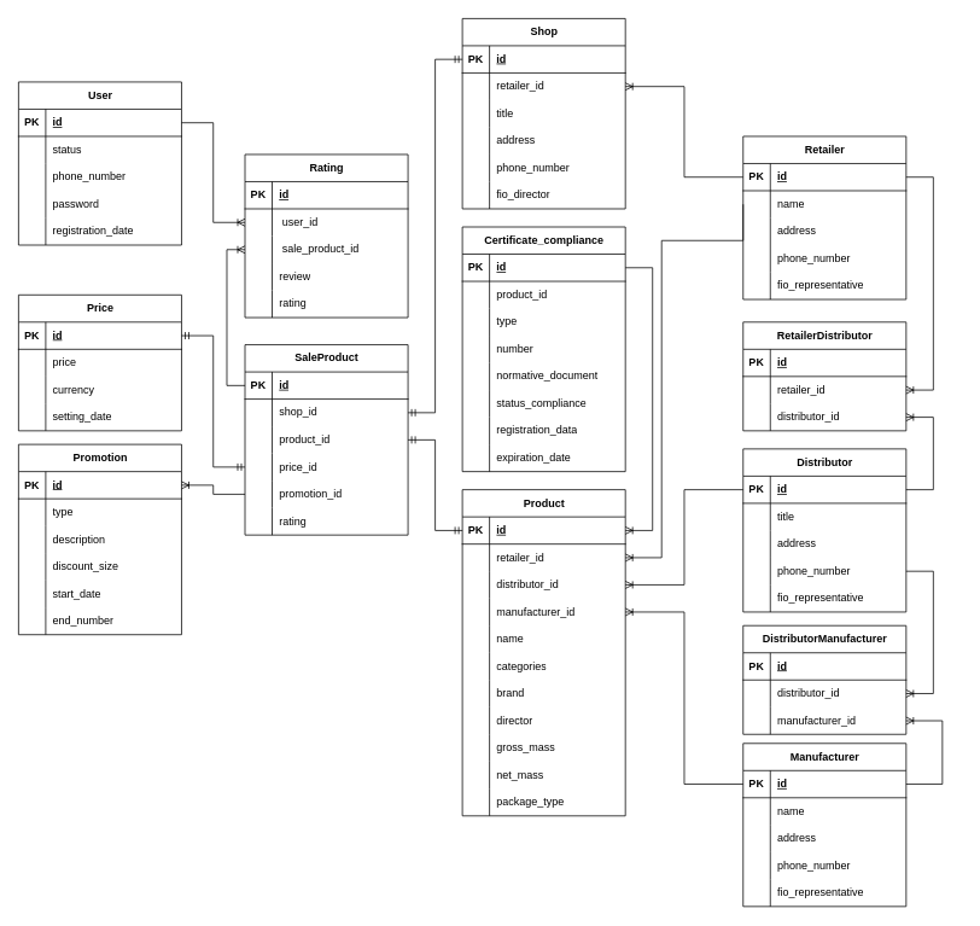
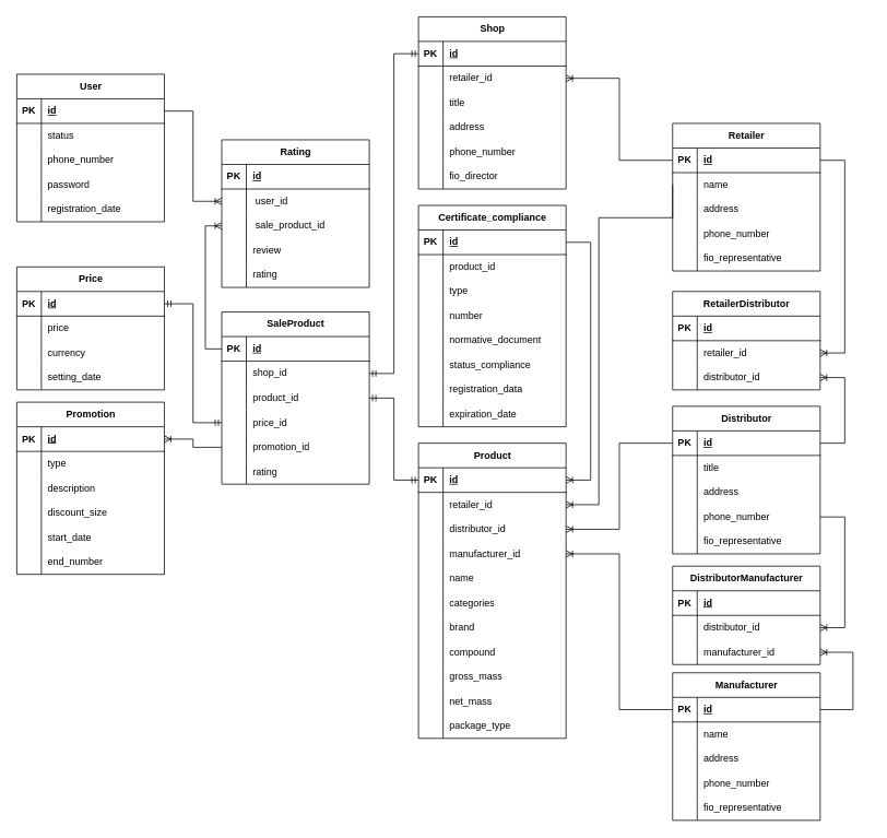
- <mxCell id="26" value="director" style="shape=partialRectangle;connectable=0;fillColor=none;top=0;left=0;bottom=0;right=0;align=left;spacingLeft=6;overflow=hidden;whiteSpace=wrap;html=1;" parent="24" vertex="1"><mxGeometry x="30" width="150" height="30" as="geometry"><mxRectangle width="150" height="30" as="alternateBounds" /></mxGeometry></mxCell>
+ <mxCell id="26" value="compound" style="shape=partialRectangle;connectable=0;fillColor=none;top=0;left=0;bottom=0;right=0;align=left;spacingLeft=6;overflow=hidden;whiteSpace=wrap;html=1;" parent="24" vertex="1"><mxGeometry x="30" width="150" height="30" as="geometry"><mxRectangle width="150" height="30" as="alternateBounds" /></mxGeometry></mxCell>
